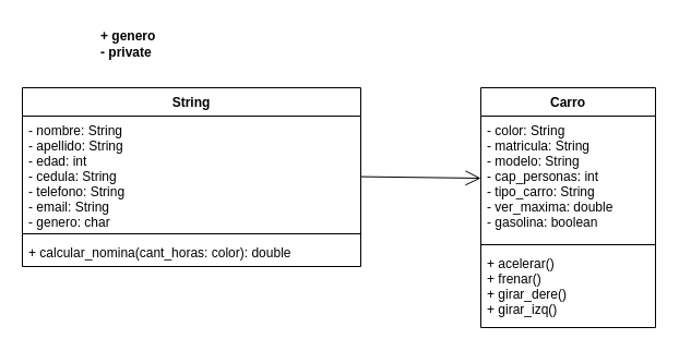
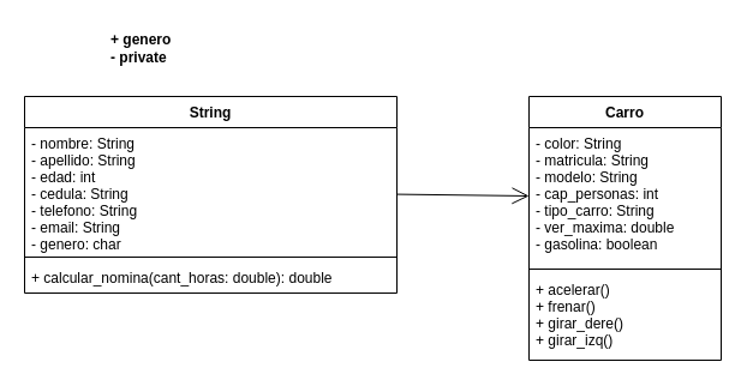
- <mxCell id="5" value="+ calcular_nomina(cant_horas: color): double" style="text;strokeColor=none;fillColor=none;align=left;verticalAlign=top;spacingLeft=4;spacingRight=4;overflow=hidden;rotatable=0;points=[[0,0.5],[1,0.5]];portConstraint=eastwest;" vertex="1" parent="2"><mxGeometry y="138" width="310" height="26" as="geometry" /></mxCell>
+ <mxCell id="5" value="+ calcular_nomina(cant_horas: double): double" style="text;strokeColor=none;fillColor=none;align=left;verticalAlign=top;spacingLeft=4;spacingRight=4;overflow=hidden;rotatable=0;points=[[0,0.5],[1,0.5]];portConstraint=eastwest;" vertex="1" parent="2"><mxGeometry y="138" width="310" height="26" as="geometry" /></mxCell>
